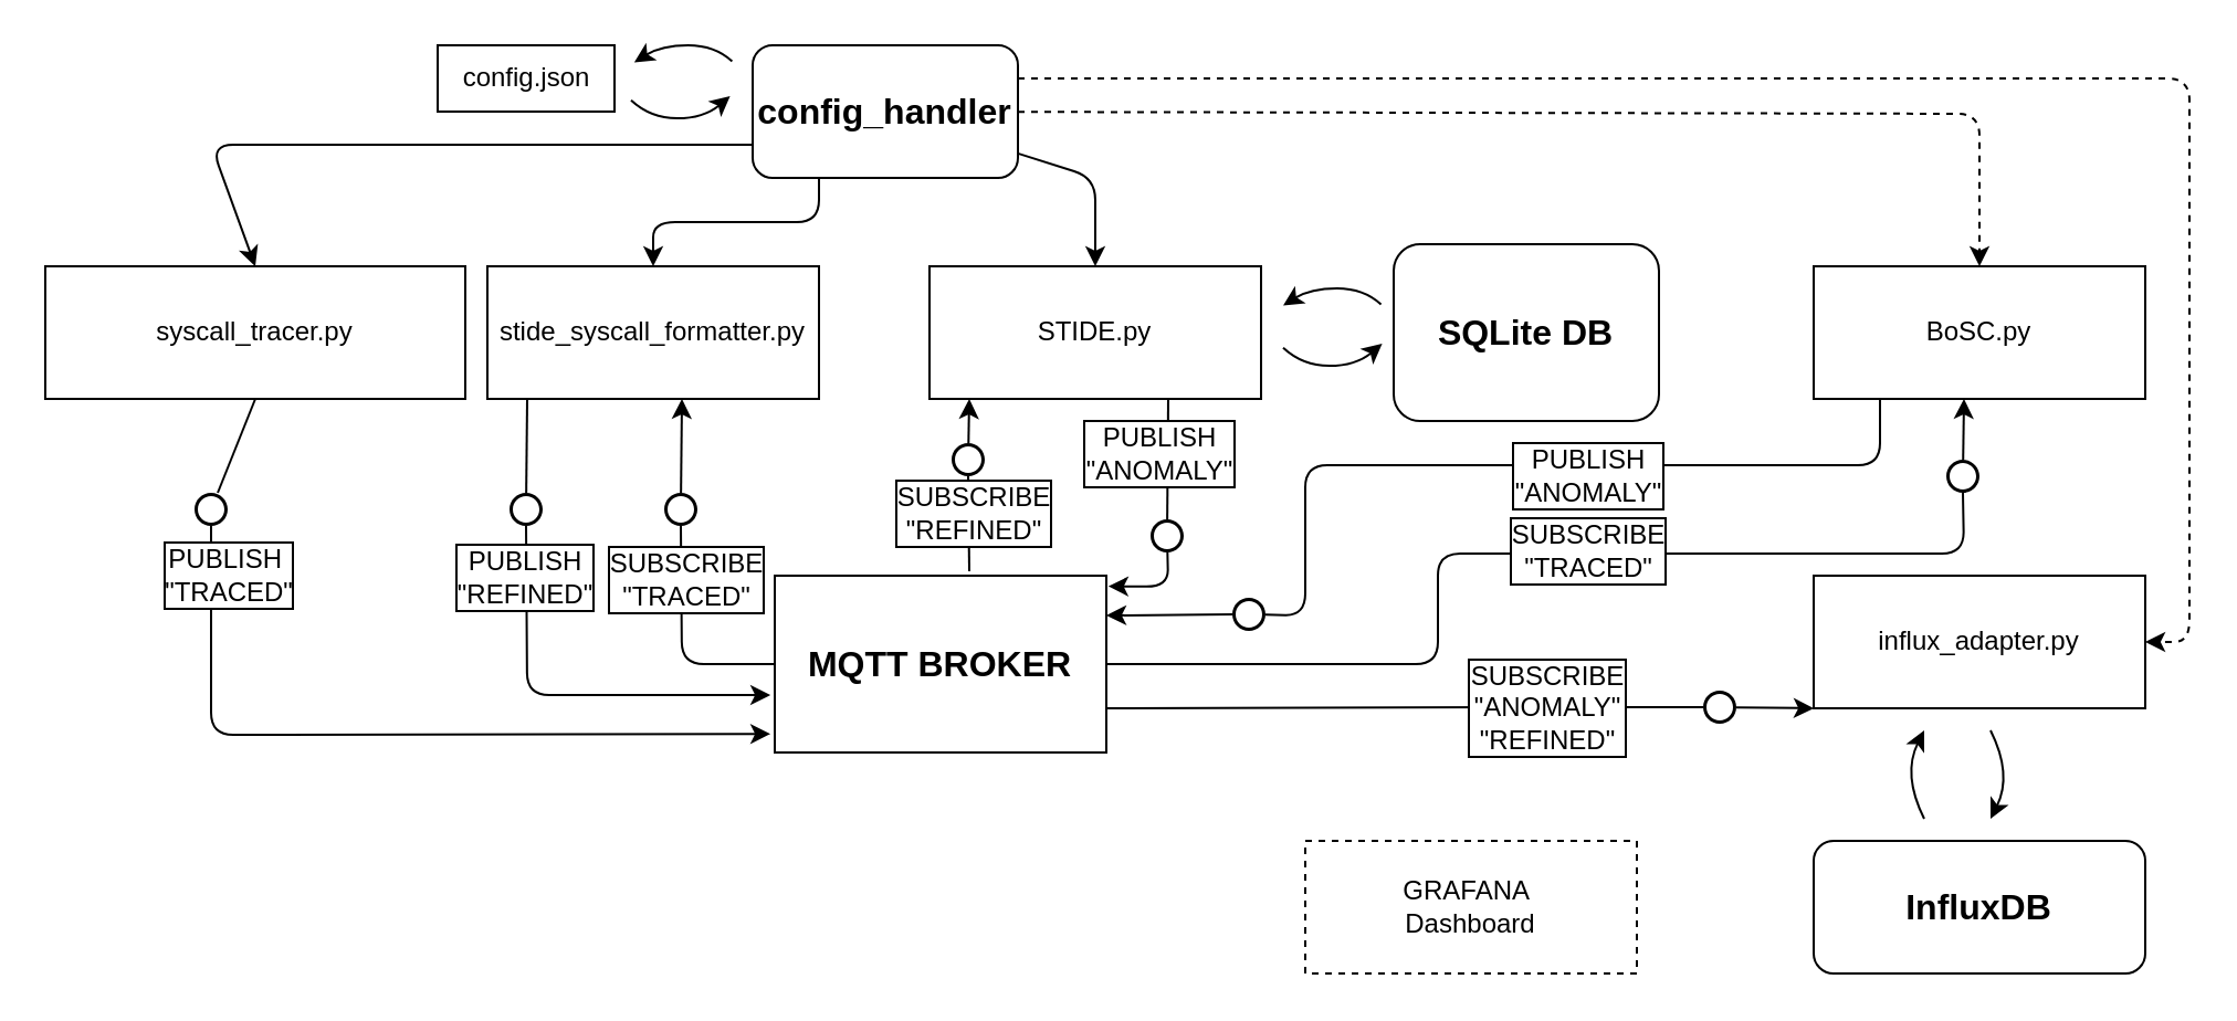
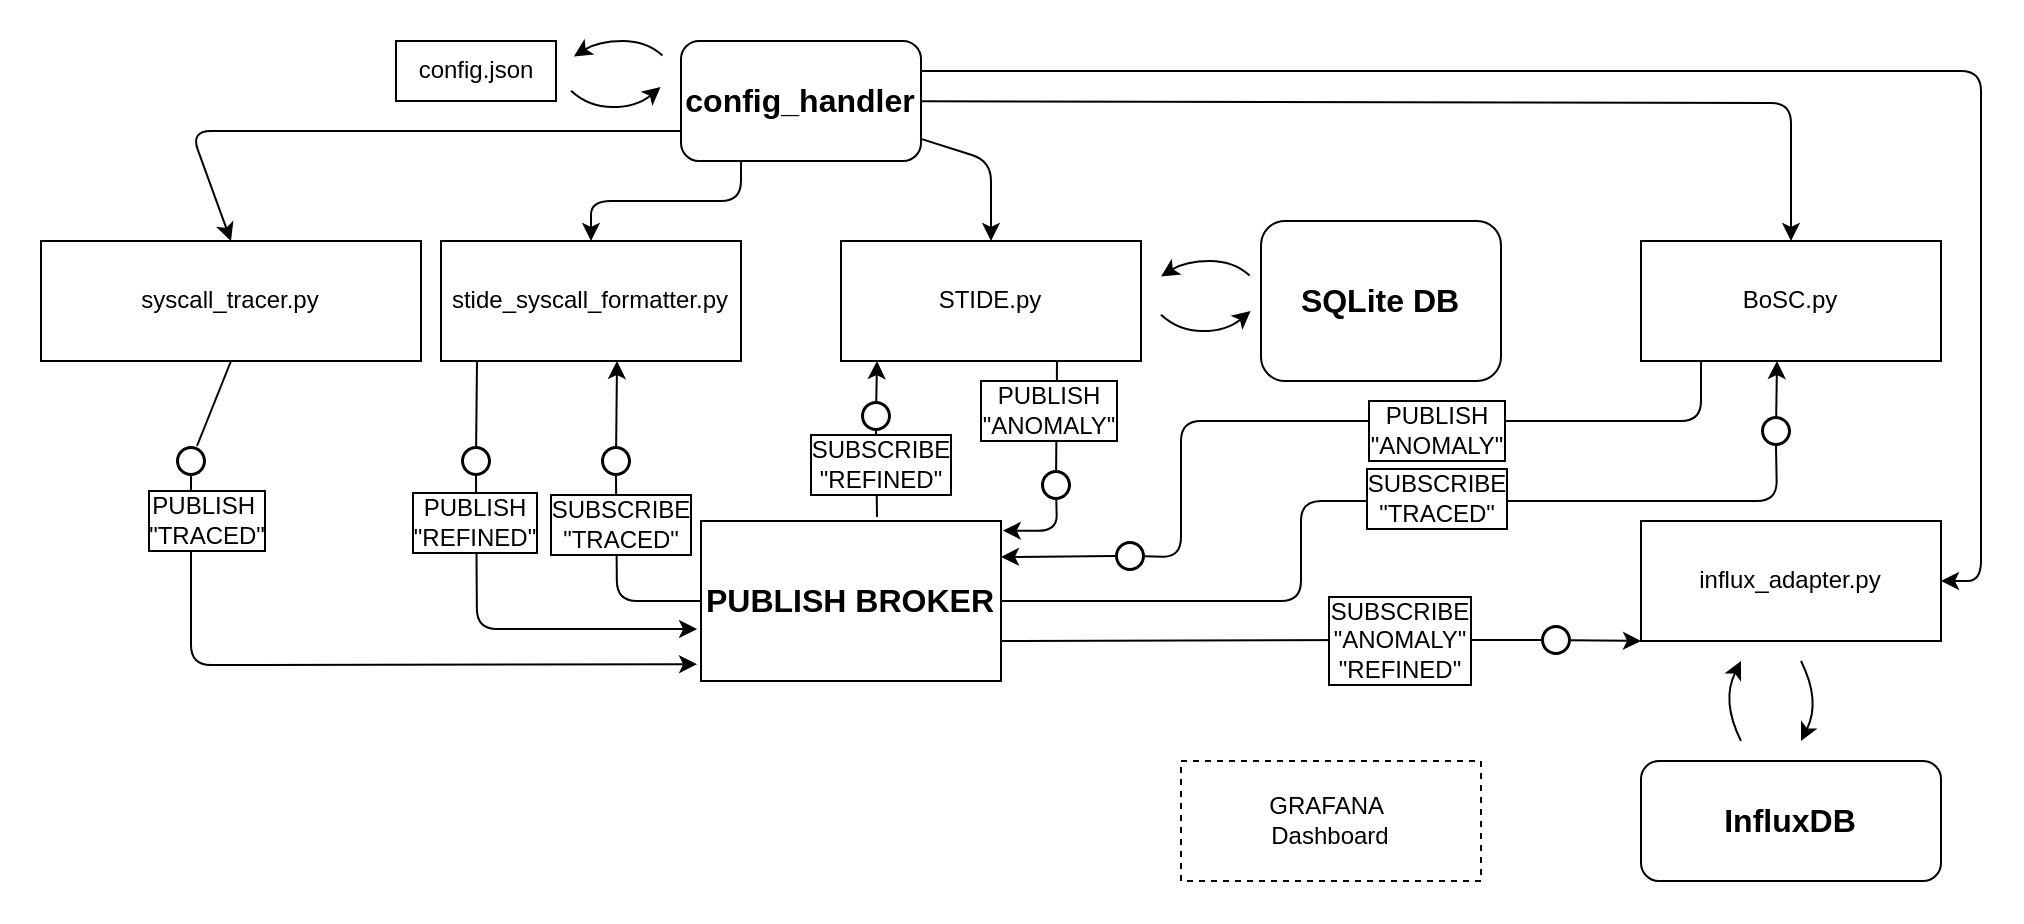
- <mxCell id="15" value="" style="endArrow=classic;html=1;entryX=1;entryY=0.5;entryDx=0;entryDy=0;exitX=1;exitY=0.25;exitDx=0;exitDy=0;dashed=1;" edge="1" parent="1" source="2" target="8"><mxGeometry width="50" height="50" relative="1" as="geometry"><mxPoint x="400" y="-0.711" as="sourcePoint" /><mxPoint x="400" y="-50.711" as="targetPoint" /><Array as="points"><mxPoint x="990" y="35" /><mxPoint x="990" y="290" /></Array></mxGeometry></mxCell>
+ <mxCell id="15" value="" style="endArrow=classic;html=1;entryX=1;entryY=0.5;entryDx=0;entryDy=0;exitX=1;exitY=0.25;exitDx=0;exitDy=0;" edge="1" parent="1" source="2" target="8"><mxGeometry width="50" height="50" relative="1" as="geometry"><mxPoint x="400" y="-0.711" as="sourcePoint" /><mxPoint x="400" y="-50.711" as="targetPoint" /><Array as="points"><mxPoint x="990" y="35" /><mxPoint x="990" y="290" /></Array></mxGeometry></mxCell>
- <mxCell id="14" value="" style="endArrow=classic;html=1;entryX=0.5;entryY=0;entryDx=0;entryDy=0;dashed=1;" edge="1" parent="1" source="2" target="7"><mxGeometry width="50" height="50" relative="1" as="geometry"><mxPoint x="460" y="100" as="sourcePoint" /><mxPoint x="530.711" y="50" as="targetPoint" /><Array as="points"><mxPoint x="895" y="51" /></Array></mxGeometry></mxCell>
+ <mxCell id="14" value="" style="endArrow=classic;html=1;entryX=0.5;entryY=0;entryDx=0;entryDy=0;" edge="1" parent="1" source="2" target="7"><mxGeometry width="50" height="50" relative="1" as="geometry"><mxPoint x="460" y="100" as="sourcePoint" /><mxPoint x="530.711" y="50" as="targetPoint" /><Array as="points"><mxPoint x="895" y="51" /></Array></mxGeometry></mxCell>
- <mxCell id="21" value="&lt;font style=&quot;font-size: 16px&quot;&gt;&lt;b&gt;MQTT BROKER&lt;/b&gt;&lt;/font&gt;" style="rounded=0;whiteSpace=wrap;html=1;" vertex="1" parent="1"><mxGeometry x="350" y="260" width="150" height="80" as="geometry" /></mxCell>
+ <mxCell id="21" value="&lt;font style=&quot;font-size: 16px&quot;&gt;&lt;b&gt;PUBLISH BROKER&lt;/b&gt;&lt;/font&gt;" style="rounded=0;whiteSpace=wrap;html=1;" vertex="1" parent="1"><mxGeometry x="350" y="260" width="150" height="80" as="geometry" /></mxCell>
